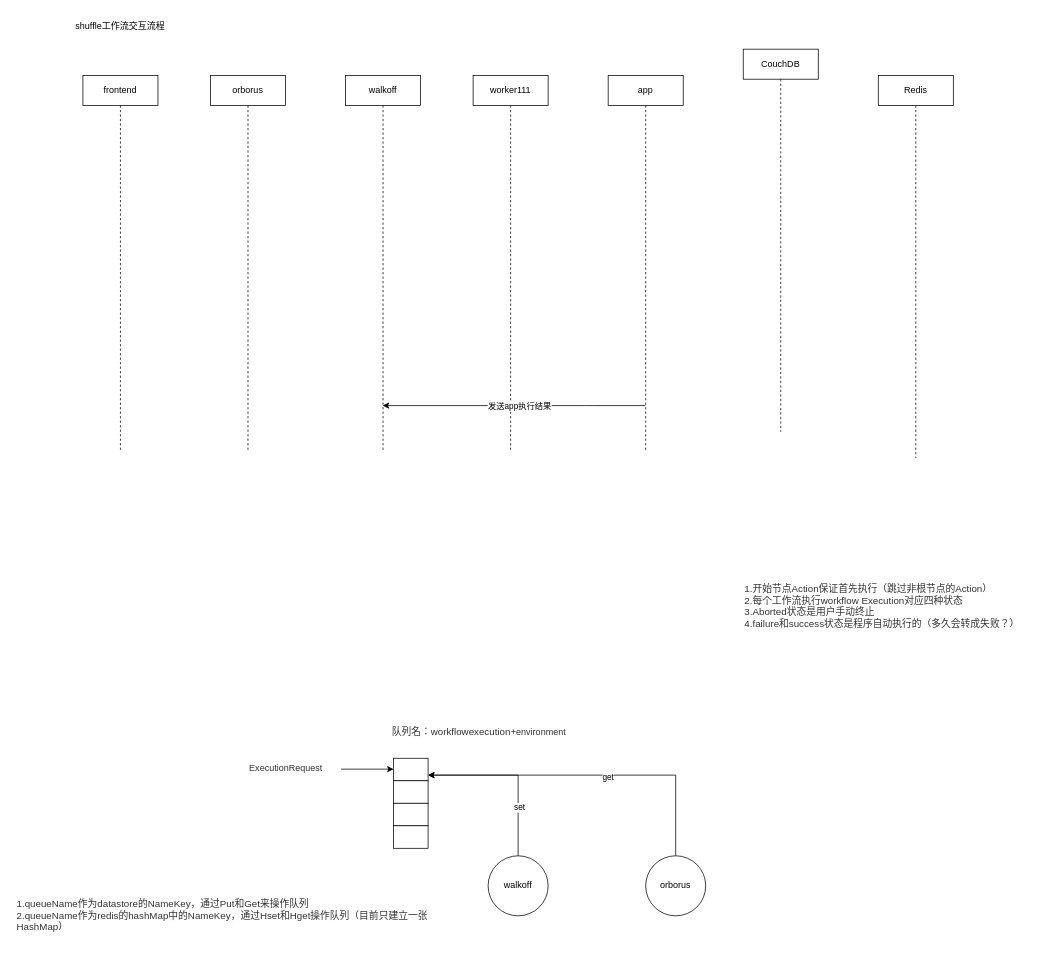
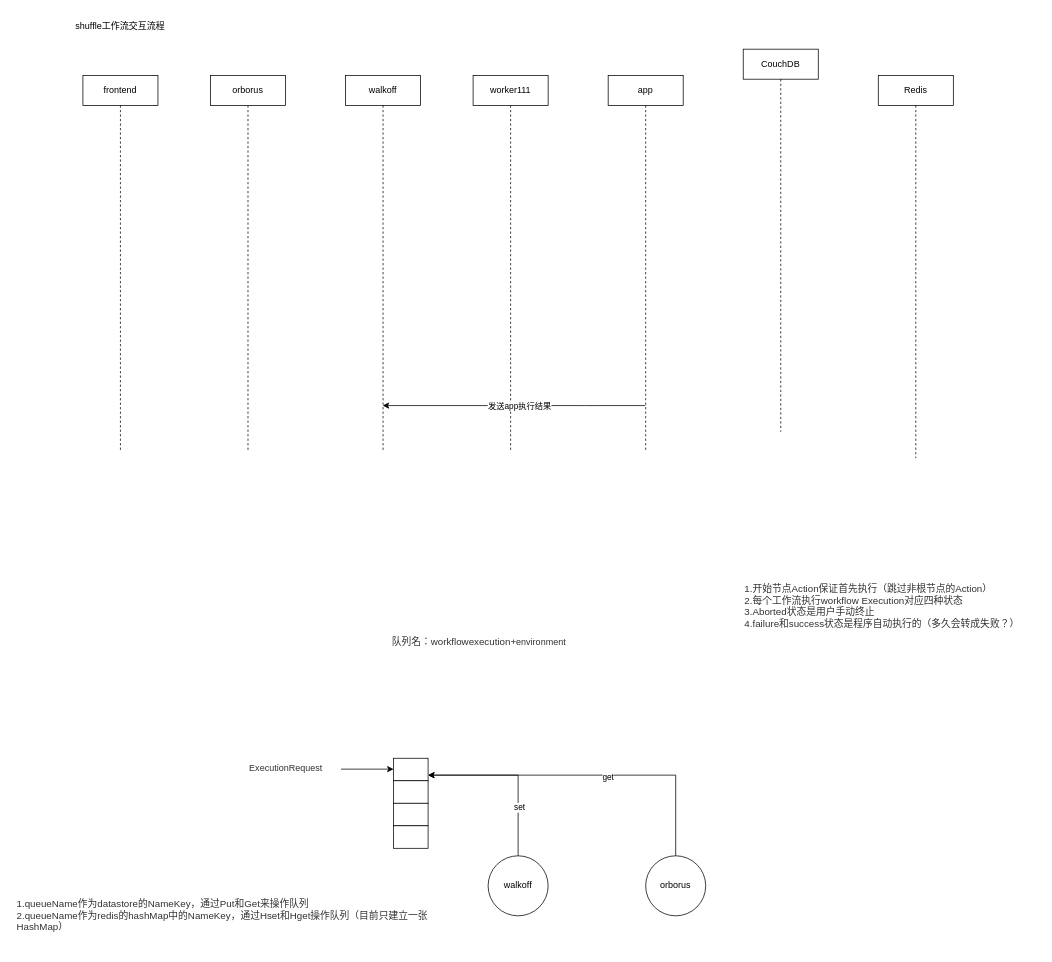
- <mxCell id="14" value="&lt;span style=&quot;color: rgb(50 , 50 , 50) ; font-size: 13px ; font-style: normal ; font-weight: 400 ; letter-spacing: normal ; text-align: left ; text-indent: 0px ; text-transform: none ; word-spacing: 0px ; background-color: rgba(255 , 255 , 255 , 0.01) ; display: inline ; float: none&quot;&gt;队列名：workflowexecution+&lt;/span&gt;&lt;span style=&quot;color: rgb(50 , 50 , 50) ; background-color: rgba(255 , 255 , 255 , 0.01)&quot;&gt;environment&lt;/span&gt;" style="text;whiteSpace=wrap;html=1;" parent="1" vertex="1"><mxGeometry x="520" y="960" width="314.5" height="30" as="geometry" /></mxCell>
+ <mxCell id="14" value="&lt;span style=&quot;color: rgb(50 , 50 , 50) ; font-size: 13px ; font-style: normal ; font-weight: 400 ; letter-spacing: normal ; text-align: left ; text-indent: 0px ; text-transform: none ; word-spacing: 0px ; background-color: rgba(255 , 255 , 255 , 0.01) ; display: inline ; float: none&quot;&gt;队列名：workflowexecution+&lt;/span&gt;&lt;span style=&quot;color: rgb(50 , 50 , 50) ; background-color: rgba(255 , 255 , 255 , 0.01)&quot;&gt;environment&lt;/span&gt;" style="text;whiteSpace=wrap;html=1;" parent="1" vertex="1"><mxGeometry x="520" y="840" width="314.5" height="30" as="geometry" /></mxCell>
